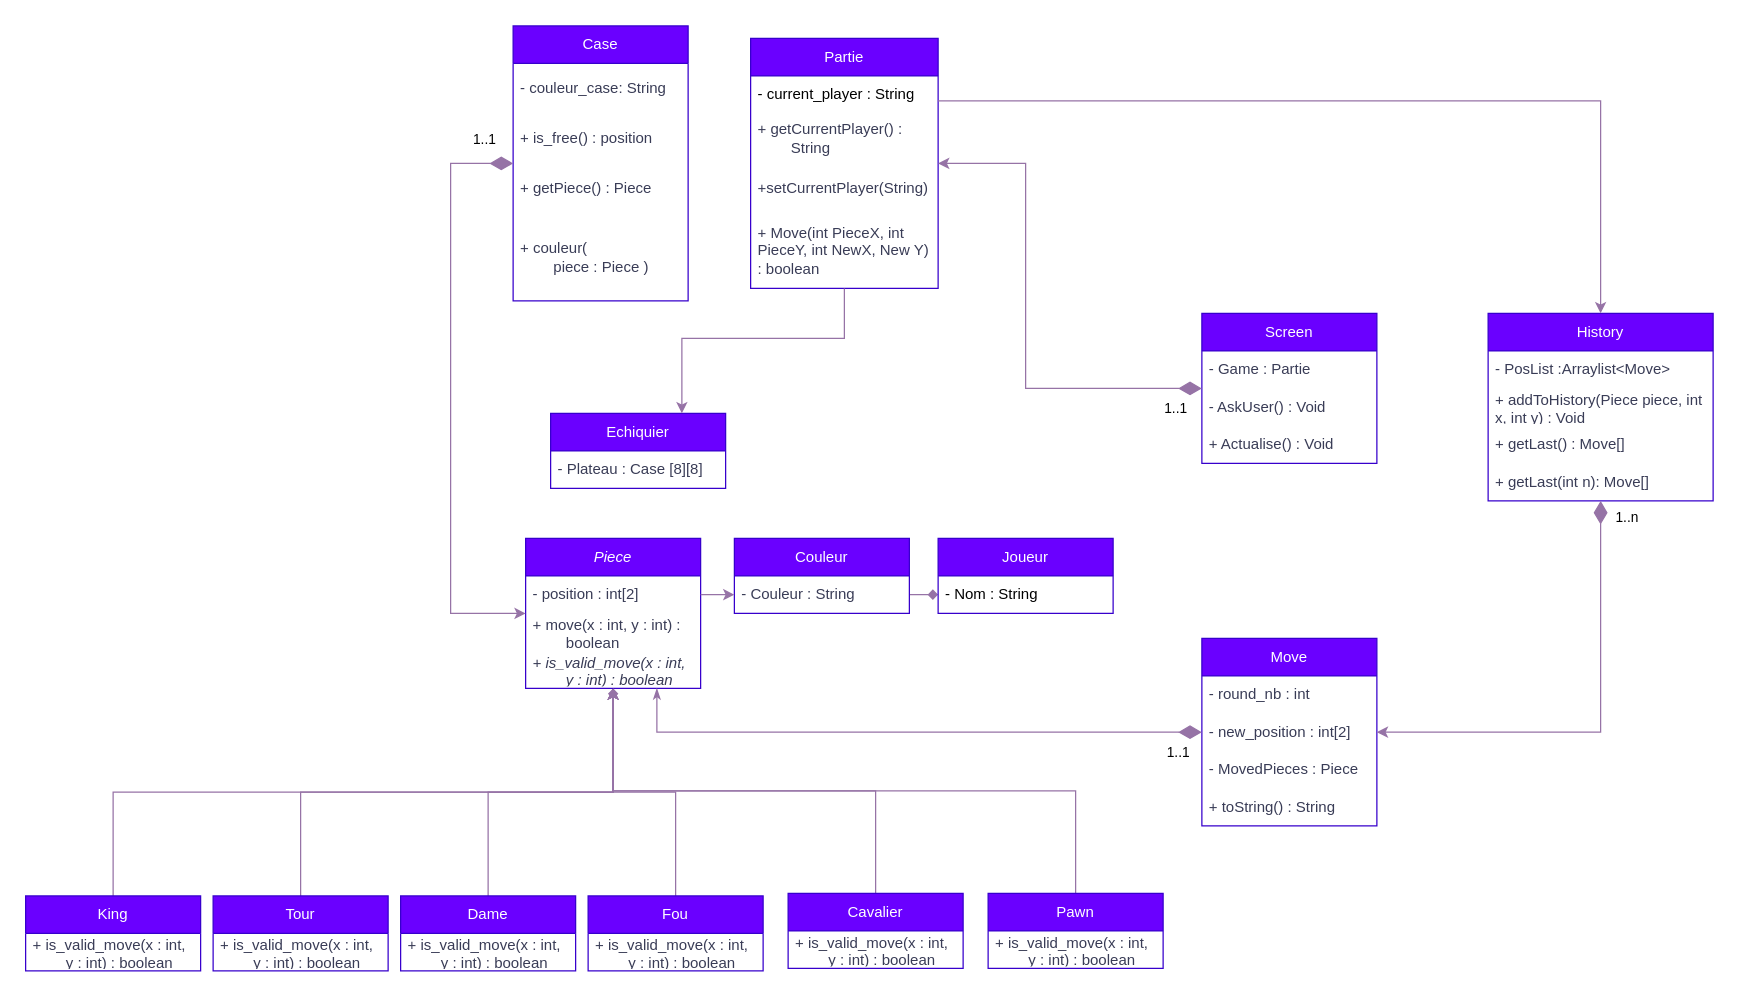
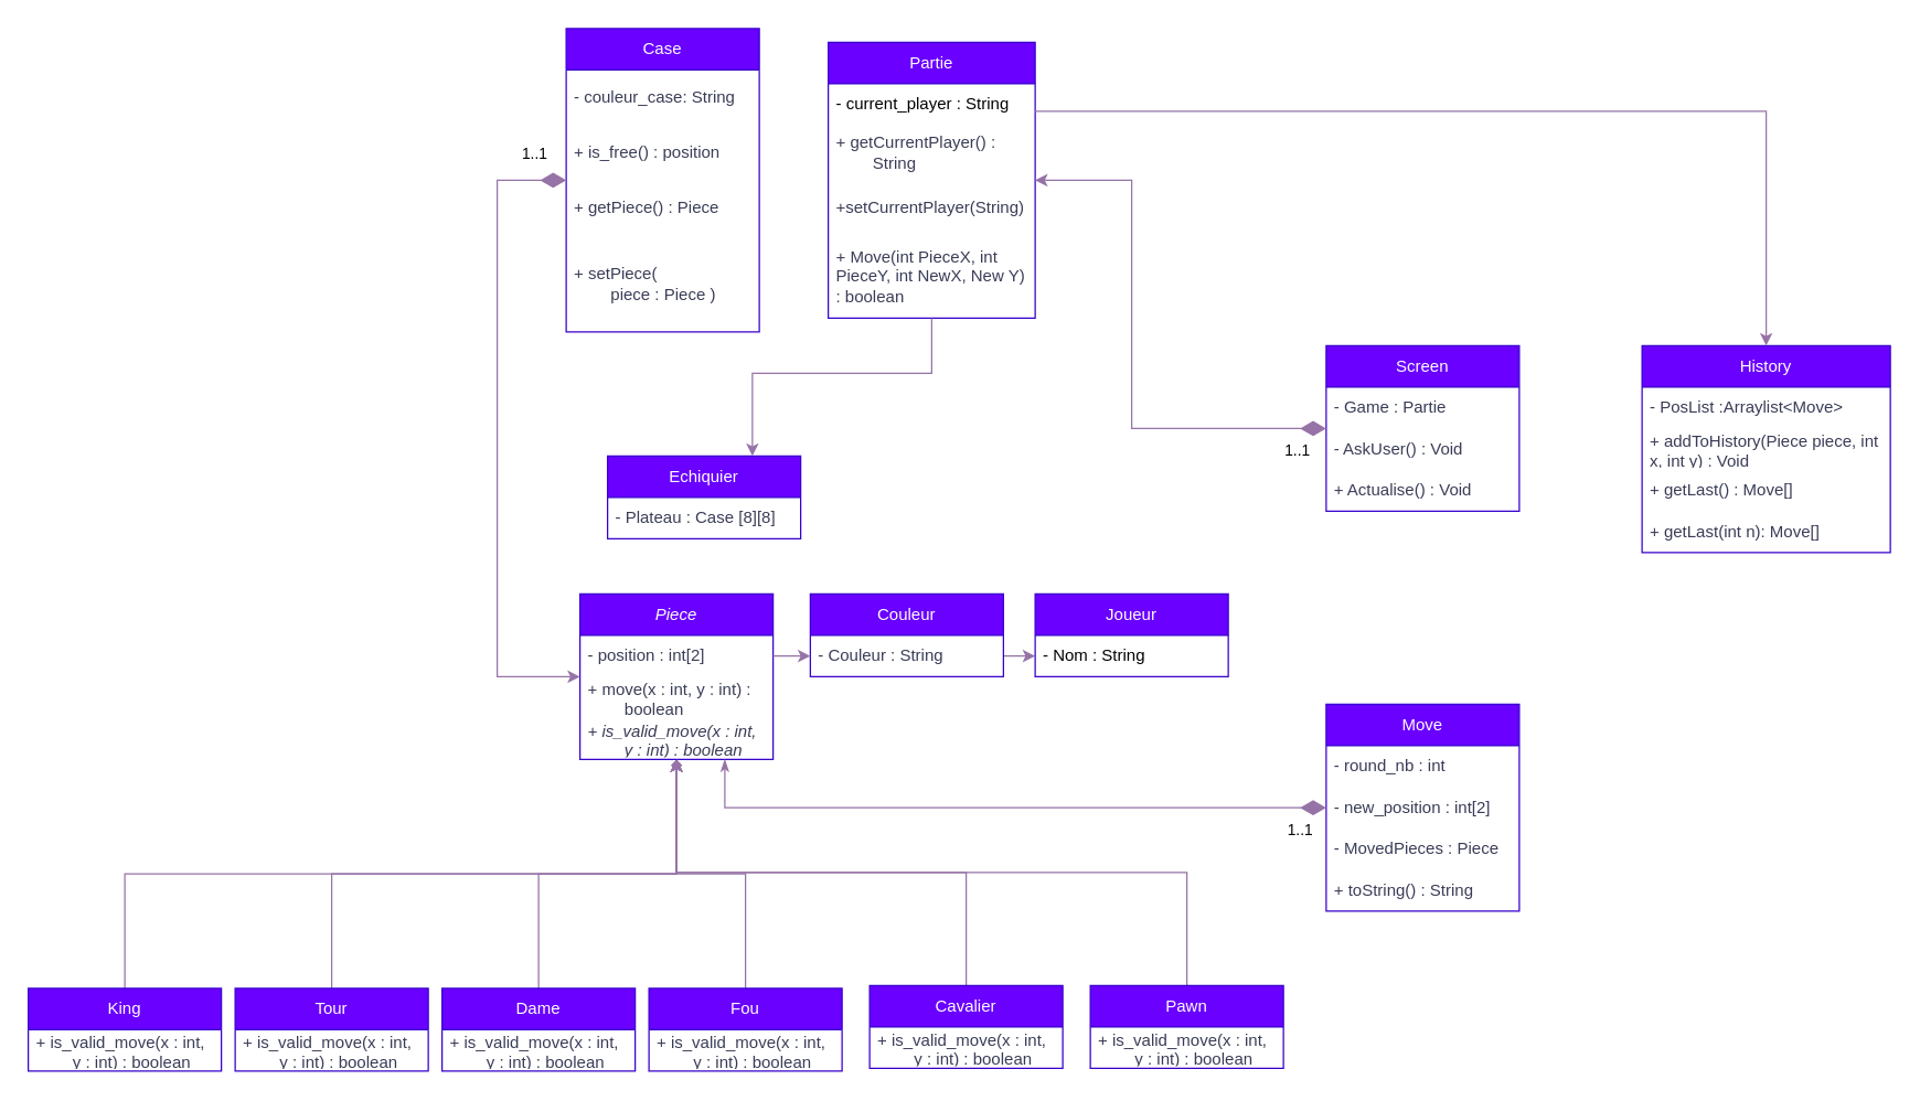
- <mxCell id="35" value="+ couleur(&lt;div&gt;&lt;span style=&quot;white-space: pre;&quot;&gt;&#09;&lt;/span&gt;piece : Piece )&lt;/div&gt;" style="text;strokeColor=none;fillColor=none;align=left;verticalAlign=middle;spacingLeft=4;spacingRight=4;overflow=hidden;points=[[0,0.5],[1,0.5]];portConstraint=eastwest;rotatable=0;whiteSpace=wrap;html=1;labelBackgroundColor=none;fontColor=#393C56;" parent="31" vertex="1"><mxGeometry y="150" width="140" height="70" as="geometry" /></mxCell>
+ <mxCell id="35" value="+ setPiece(&lt;div&gt;&lt;span style=&quot;white-space: pre;&quot;&gt;&#09;&lt;/span&gt;piece : Piece )&lt;/div&gt;" style="text;strokeColor=none;fillColor=none;align=left;verticalAlign=middle;spacingLeft=4;spacingRight=4;overflow=hidden;points=[[0,0.5],[1,0.5]];portConstraint=eastwest;rotatable=0;whiteSpace=wrap;html=1;labelBackgroundColor=none;fontColor=#393C56;" parent="31" vertex="1"><mxGeometry y="150" width="140" height="70" as="geometry" /></mxCell>
- <mxCell id="7" style="edgeStyle=orthogonalEdgeStyle;rounded=0;orthogonalLoop=1;jettySize=auto;html=1;exitX=1;exitY=0.5;exitDx=0;exitDy=0;entryX=0;entryY=0.5;entryDx=0;entryDy=0;labelBackgroundColor=none;fontColor=default;strokeColor=#9673a6;fillColor=#e1d5e7;endArrow=diamond;" parent="1" source="13" target="9" edge="1"><mxGeometry relative="1" as="geometry"><mxPoint x="777" y="370" as="targetPoint" /></mxGeometry></mxCell>
+ <mxCell id="7" style="edgeStyle=orthogonalEdgeStyle;rounded=0;orthogonalLoop=1;jettySize=auto;html=1;exitX=1;exitY=0.5;exitDx=0;exitDy=0;entryX=0;entryY=0.5;entryDx=0;entryDy=0;labelBackgroundColor=none;fontColor=default;strokeColor=#9673a6;fillColor=#e1d5e7;" parent="1" source="13" target="9" edge="1"><mxGeometry relative="1" as="geometry"><mxPoint x="777" y="370" as="targetPoint" /></mxGeometry></mxCell>
- <mxCell id="59" value="" style="endArrow=classic;html=1;rounded=0;entryX=1;entryY=0.5;entryDx=0;entryDy=0;labelBackgroundColor=none;fontColor=default;strokeColor=#9673a6;fillColor=#e1d5e7;startArrow=diamondThin;startFill=1;startSize=16;exitX=0.5;exitY=1;exitDx=0;exitDy=0;" edge="1" parent="1" source="52" target="43"><mxGeometry width="50" height="50" relative="1" as="geometry"><mxPoint x="1280" y="490" as="sourcePoint" /><mxPoint x="1240" y="480" as="targetPoint" /><Array as="points"><mxPoint x="1280" y="585" /></Array></mxGeometry></mxCell>
- <mxCell id="60" value="1..n" style="edgeLabel;html=1;align=center;verticalAlign=middle;resizable=0;points=[];" vertex="1" connectable="0" parent="59"><mxGeometry x="-0.933" y="2" relative="1" as="geometry"><mxPoint x="18" as="offset" /></mxGeometry></mxCell>
